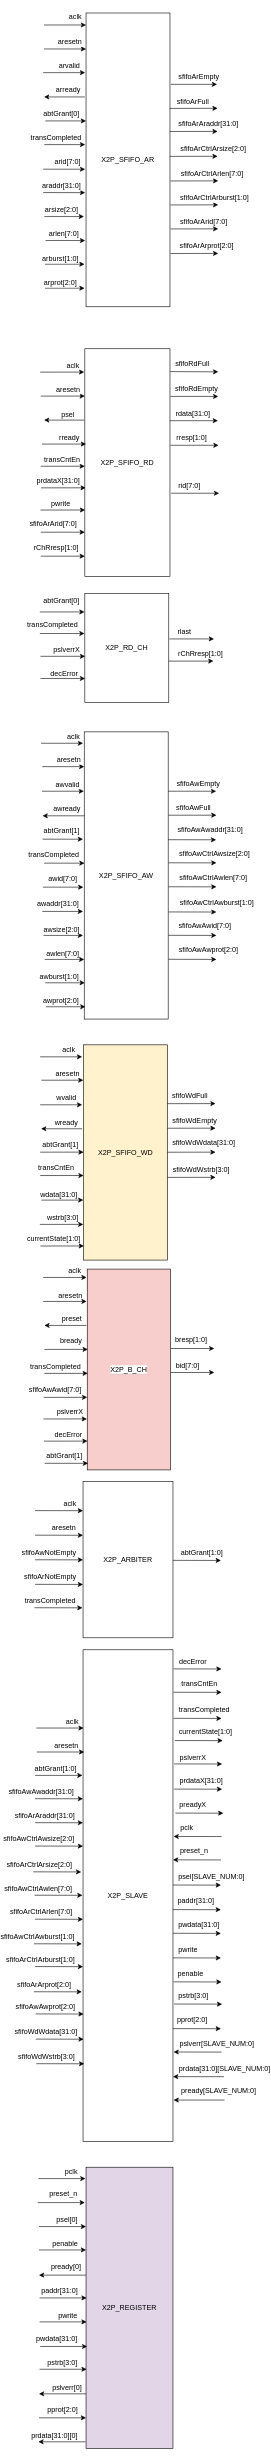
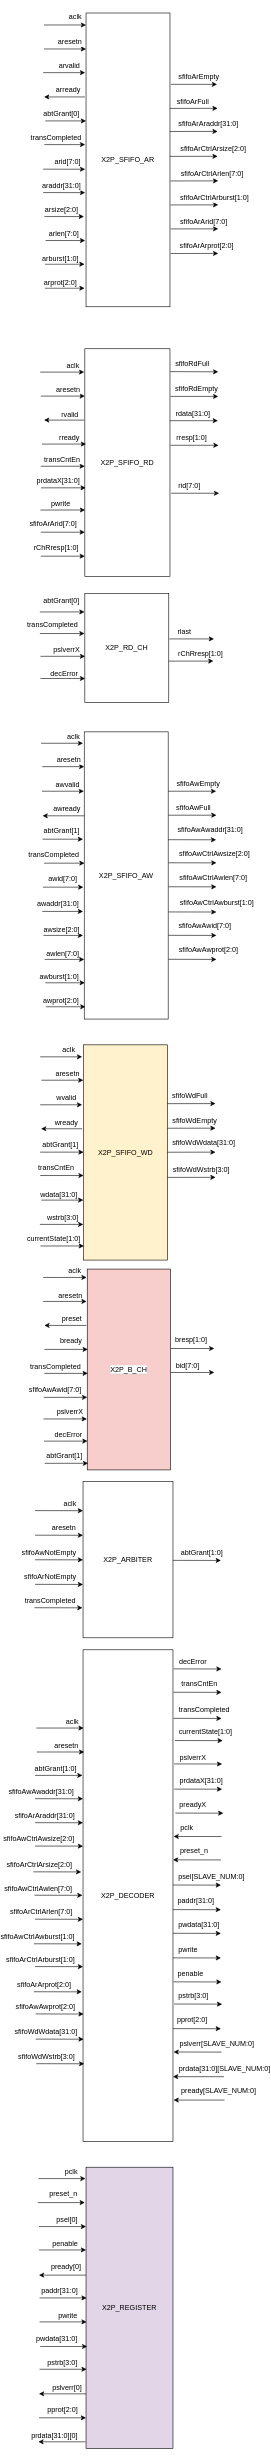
- <mxCell id="76" value="psel" style="text;html=1;resizable=0;points=[];autosize=1;align=left;verticalAlign=top;spacingTop=-4;labelBackgroundColor=#ffffff;" parent="1" vertex="1"><mxGeometry x="77" y="680" width="40" height="20" as="geometry" /></mxCell>
+ <mxCell id="76" value="rvalid" style="text;html=1;resizable=0;points=[];autosize=1;align=left;verticalAlign=top;spacingTop=-4;labelBackgroundColor=#ffffff;" parent="1" vertex="1"><mxGeometry x="77" y="680" width="40" height="20" as="geometry" /></mxCell>
- <mxCell id="42" value="X2P_SLAVE" style="rounded=0;whiteSpace=wrap;html=1;" parent="1" vertex="1"><mxGeometry x="115" y="2750" width="150" height="820" as="geometry" /></mxCell>
+ <mxCell id="42" value="X2P_DECODER" style="rounded=0;whiteSpace=wrap;html=1;" parent="1" vertex="1"><mxGeometry x="115" y="2750" width="150" height="820" as="geometry" /></mxCell>
